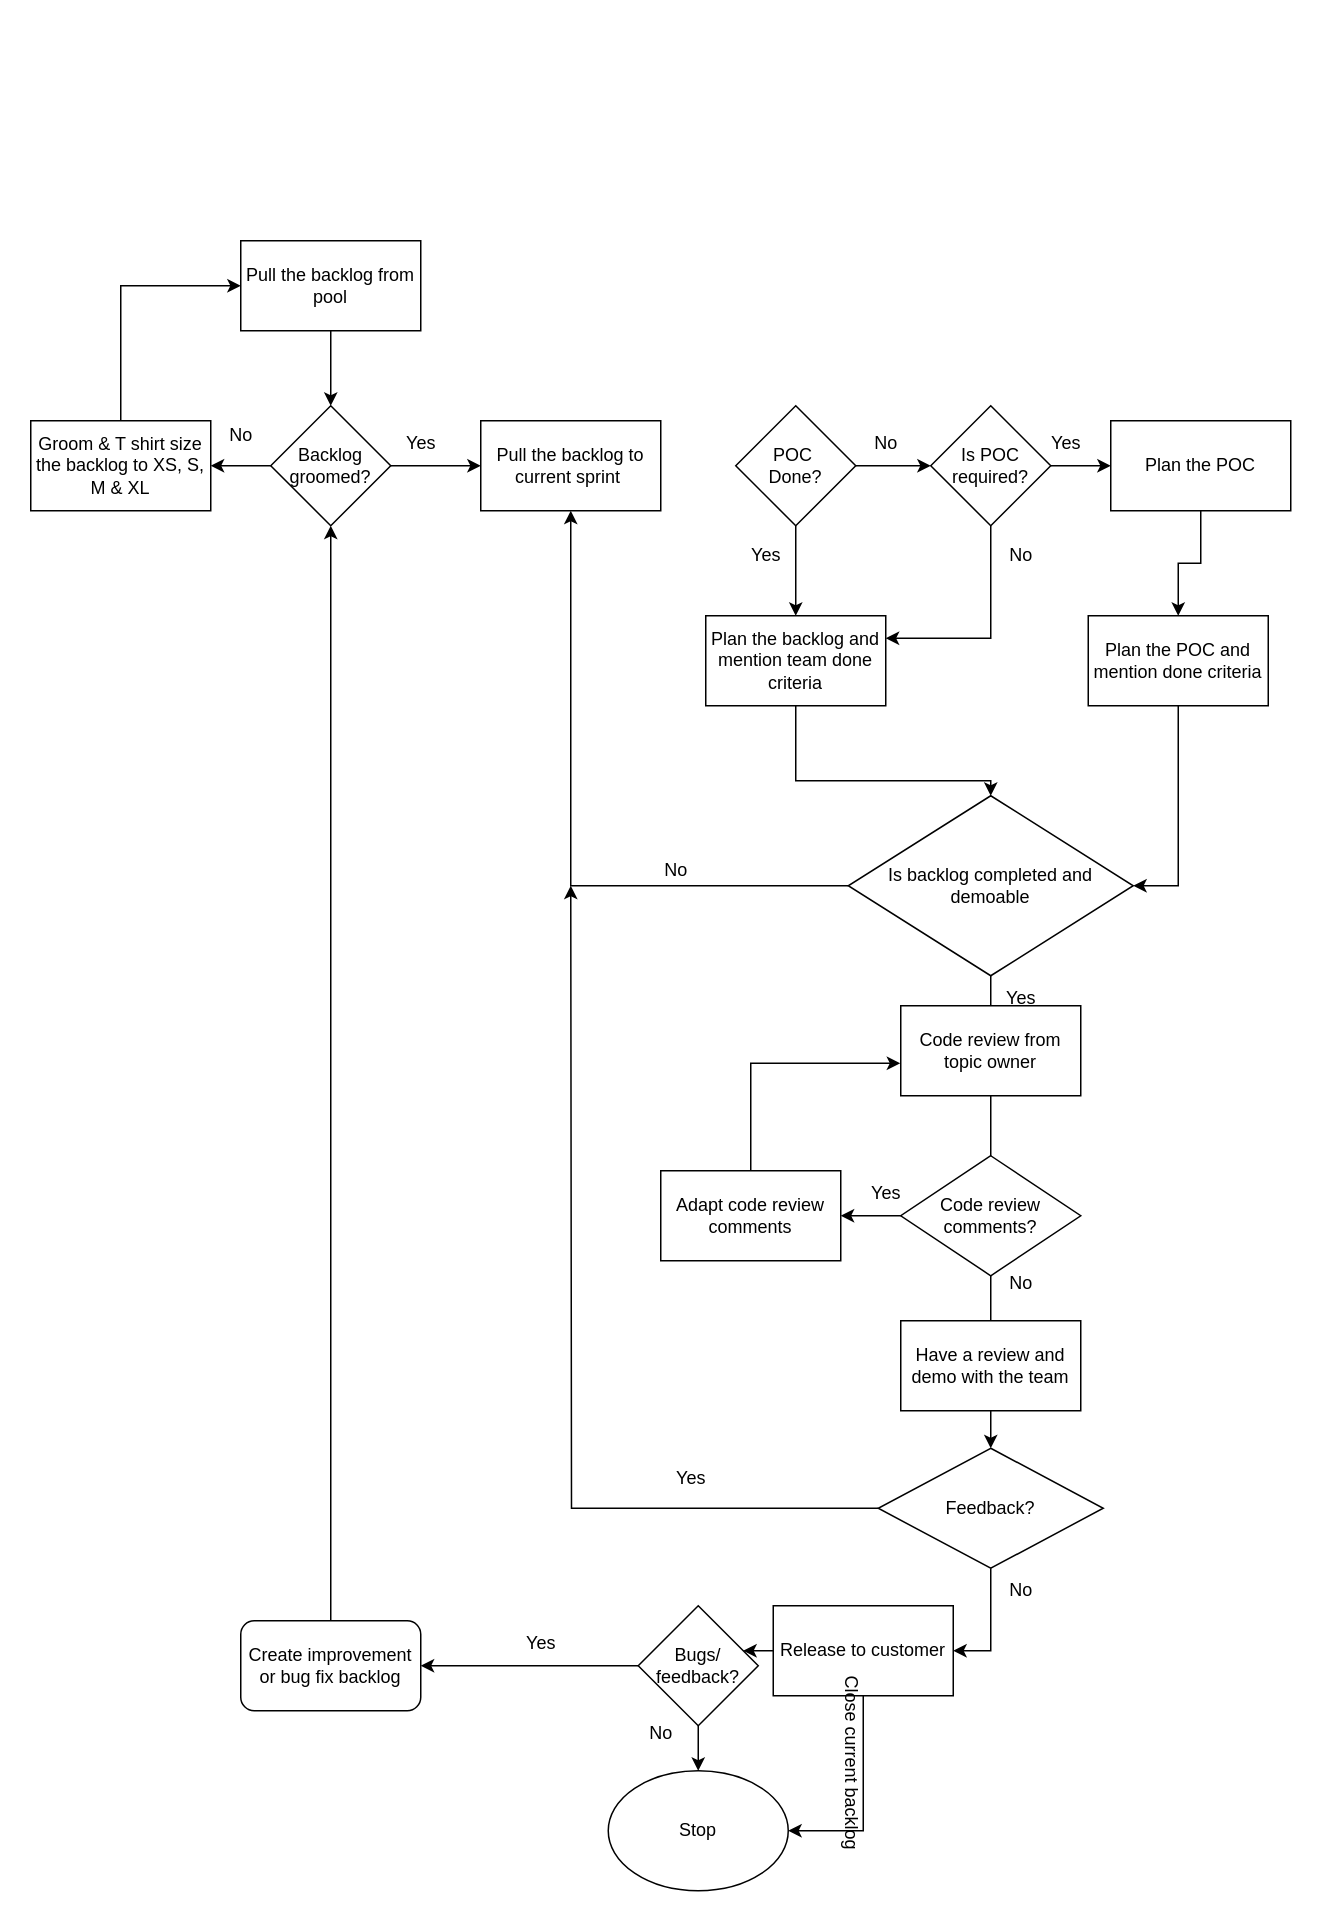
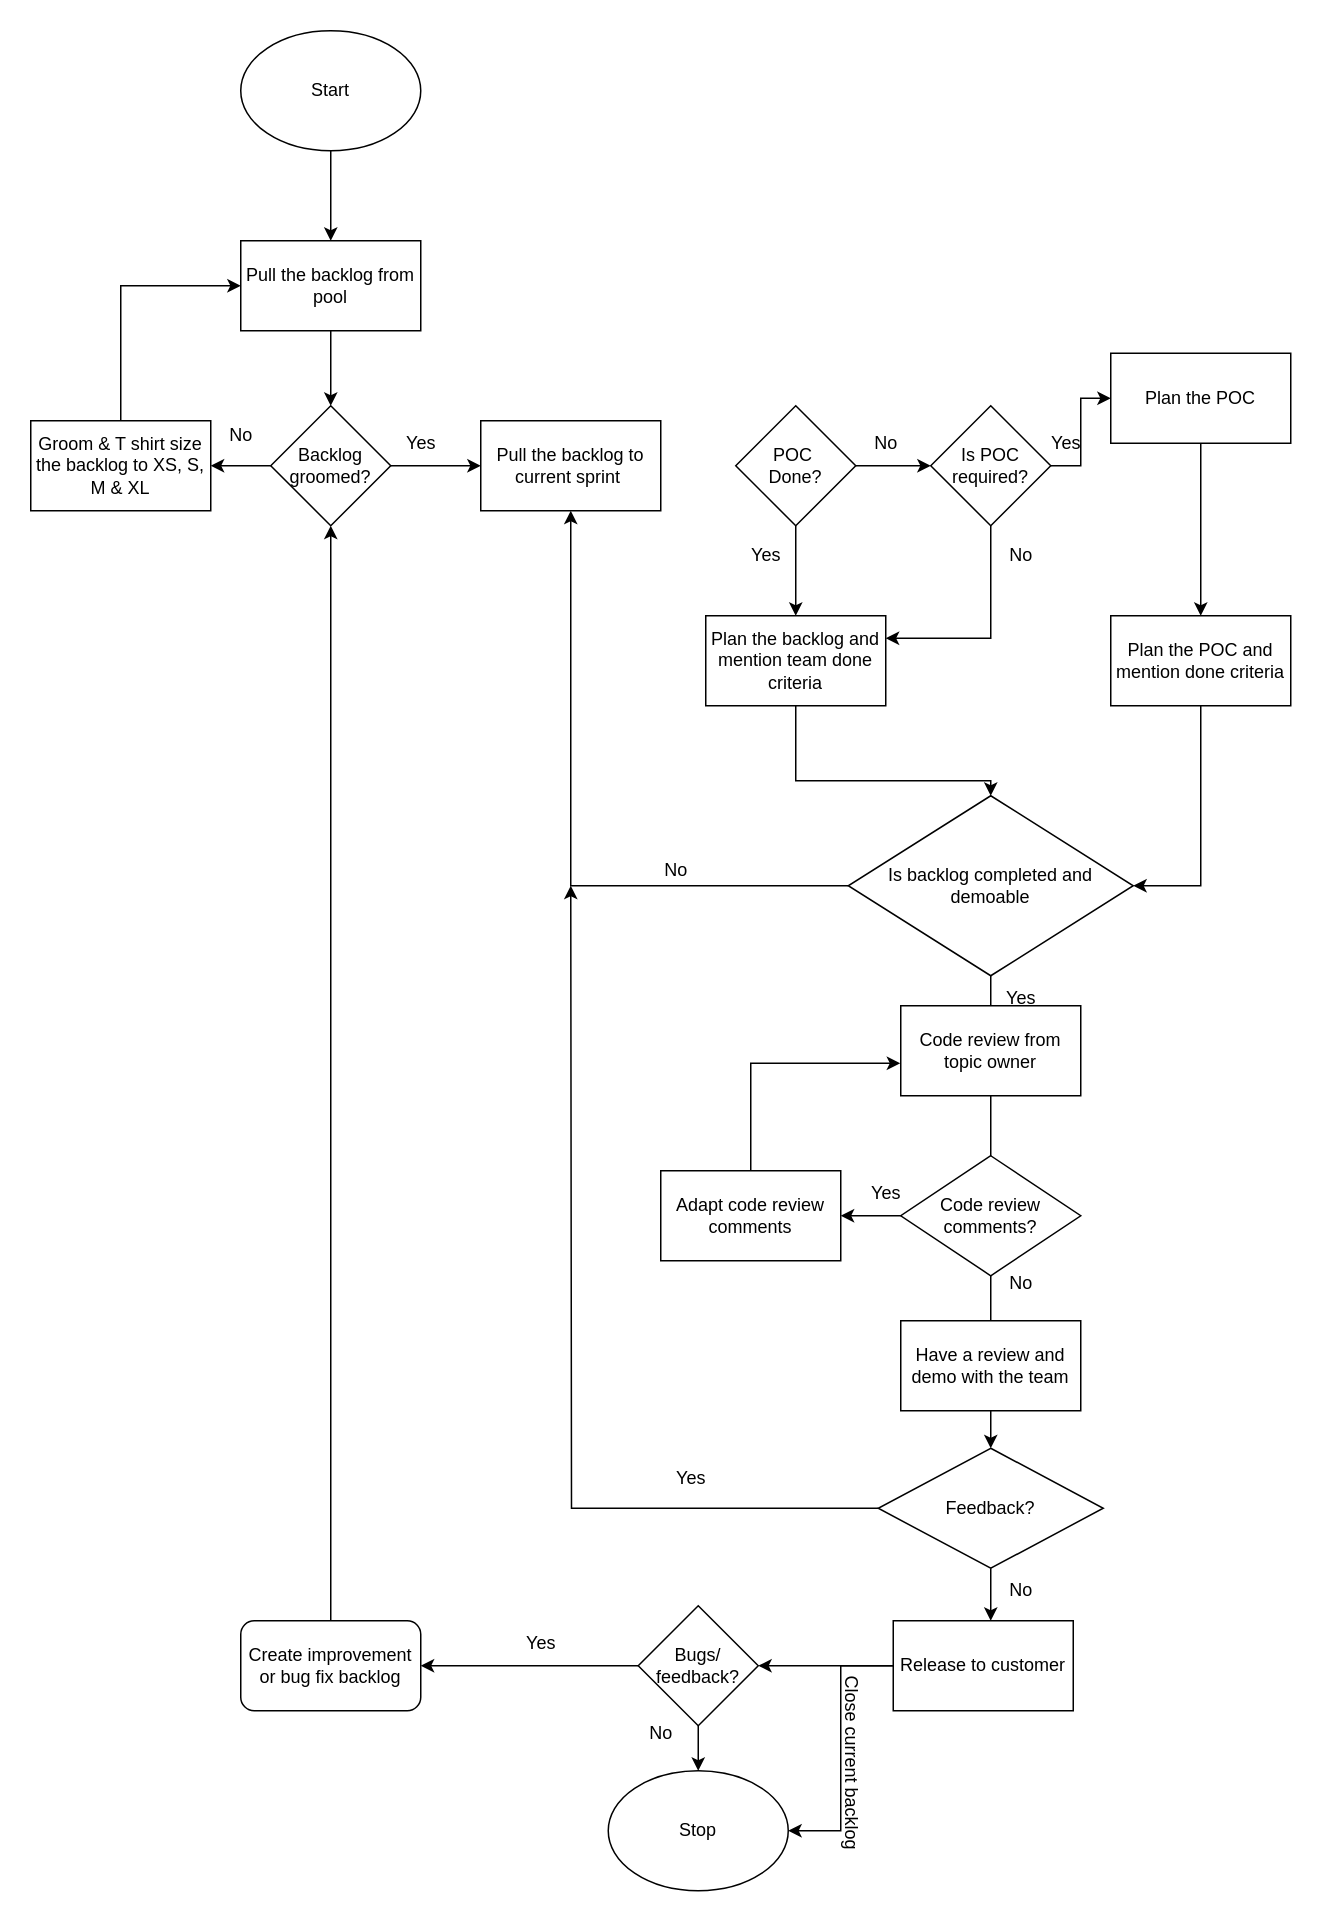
+ <mxCell id="3" value="Start" style="ellipse;whiteSpace=wrap;html=1;" vertex="1" parent="1"><mxGeometry x="160" y="20" width="120" height="80" as="geometry" /></mxCell>
+ <mxCell id="2" style="edgeStyle=orthogonalEdgeStyle;rounded=0;orthogonalLoop=1;jettySize=auto;html=1;" edge="1" parent="1" source="3" target="5"><mxGeometry relative="1" as="geometry" /></mxCell>
- <mxCell id="21" value="Plan the POC" style="rounded=0;whiteSpace=wrap;html=1;" vertex="1" parent="1"><mxGeometry x="740" y="280" width="120" height="60" as="geometry" /></mxCell>
+ <mxCell id="21" value="Plan the POC" style="rounded=0;whiteSpace=wrap;html=1;" vertex="1" parent="1"><mxGeometry x="740" y="235" width="120" height="60" as="geometry" /></mxCell>
- <mxCell id="29" value="Plan the POC and mention done criteria" style="whiteSpace=wrap;html=1;rounded=0;" vertex="1" parent="1"><mxGeometry x="725" y="410" width="120" height="60" as="geometry" /></mxCell>
+ <mxCell id="29" value="Plan the POC and mention done criteria" style="whiteSpace=wrap;html=1;rounded=0;" vertex="1" parent="1"><mxGeometry x="740" y="410" width="120" height="60" as="geometry" /></mxCell>
- <mxCell id="43" value="Release to customer" style="rounded=0;whiteSpace=wrap;html=1;" vertex="1" parent="1"><mxGeometry x="515" y="1070" width="120" height="60" as="geometry" /></mxCell>
+ <mxCell id="43" value="Release to customer" style="rounded=0;whiteSpace=wrap;html=1;" vertex="1" parent="1"><mxGeometry x="595" y="1080" width="120" height="60" as="geometry" /></mxCell>
